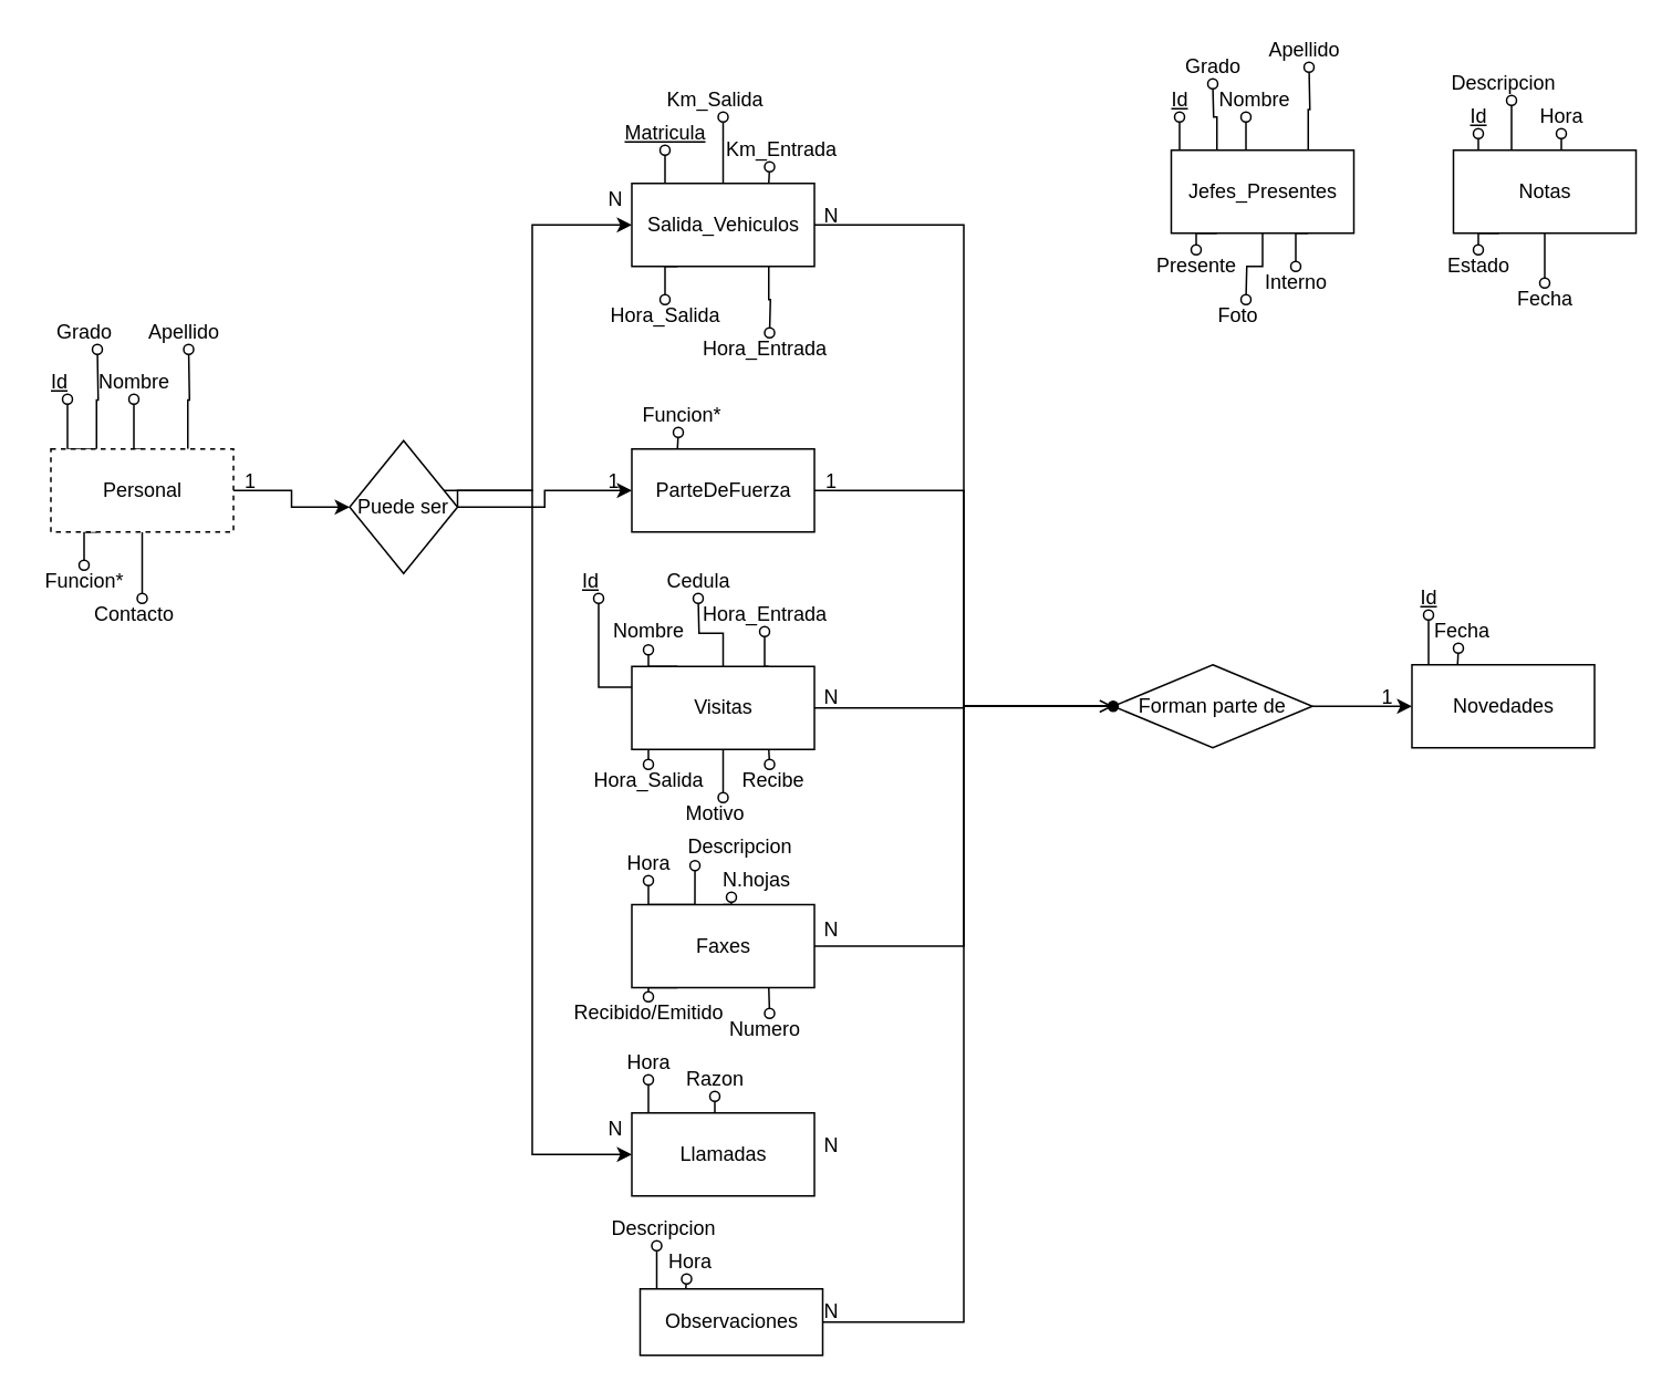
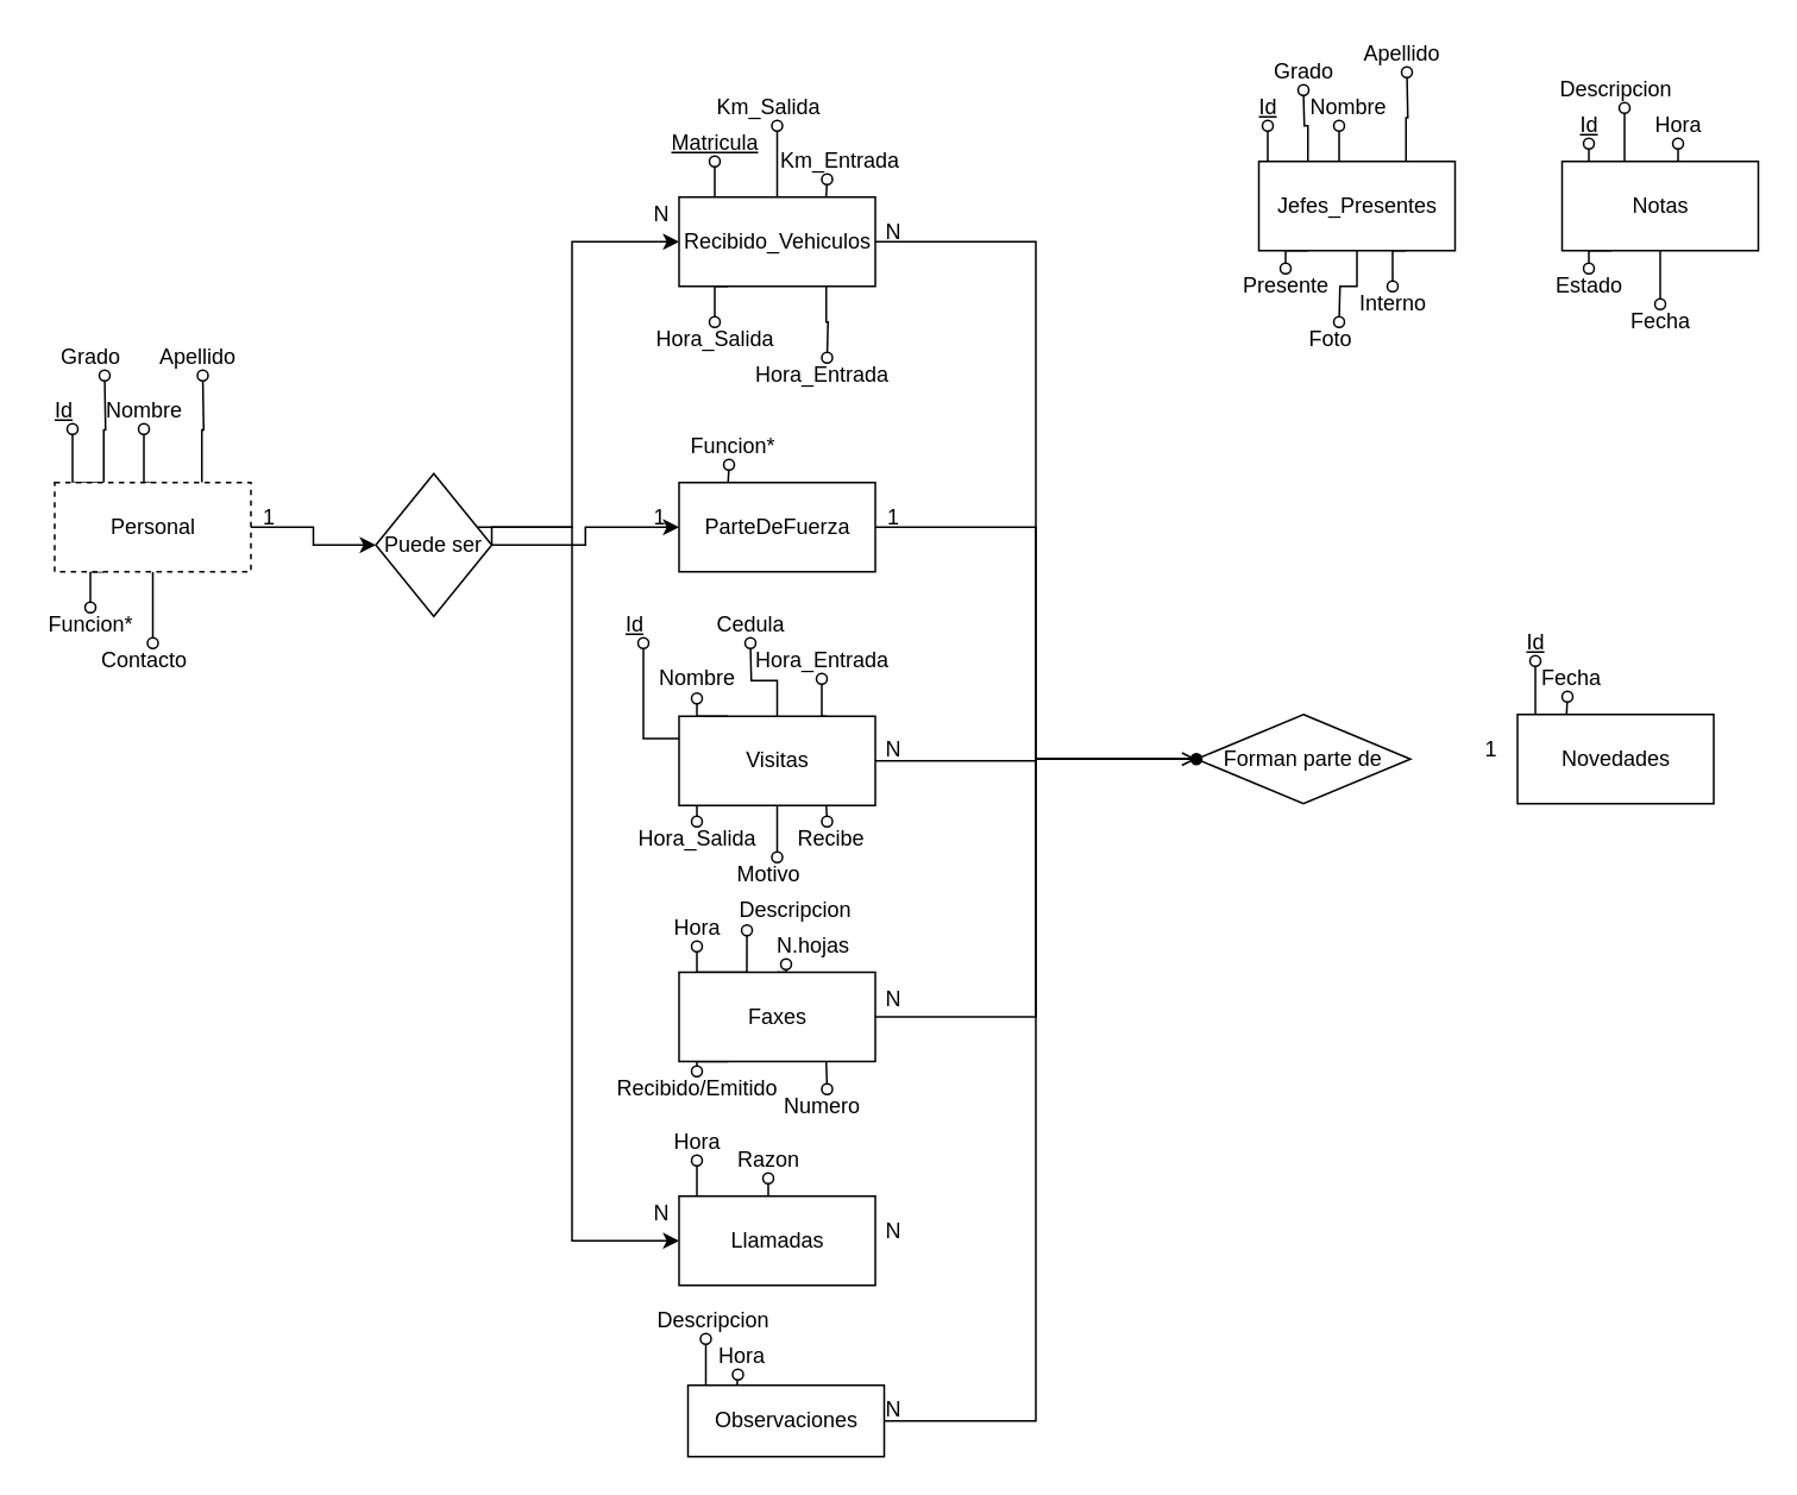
- <mxCell id="8" value="Salida_Vehiculos" style="html=1;" vertex="1" parent="1"><mxGeometry x="380" y="110" width="110" height="50" as="geometry" /></mxCell>
+ <mxCell id="8" value="Recibido_Vehiculos" style="html=1;" vertex="1" parent="1"><mxGeometry x="380" y="110" width="110" height="50" as="geometry" /></mxCell>
- <mxCell id="51" style="edgeStyle=orthogonalEdgeStyle;rounded=0;orthogonalLoop=1;jettySize=auto;html=1;entryX=0;entryY=0.5;entryDx=0;entryDy=0;" edge="1" parent="1" source="52" target="55"><mxGeometry relative="1" as="geometry" /></mxCell>
